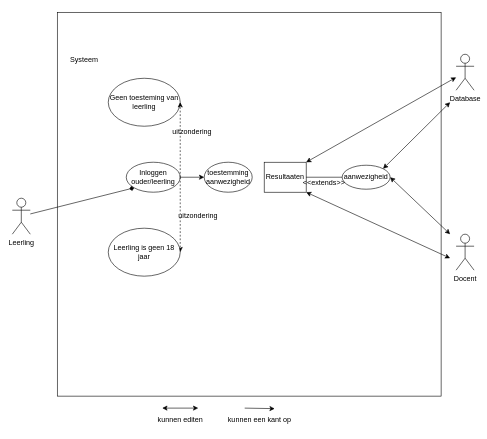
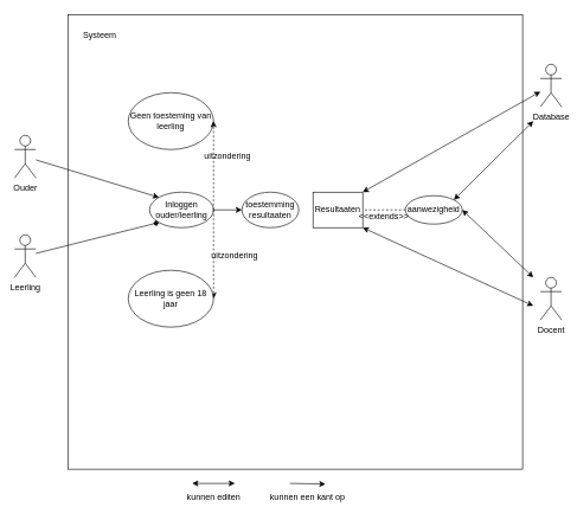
- <mxCell id="4" value="&lt;div&gt;Systeem&lt;/div&gt;" style="text;html=1;strokeColor=none;fillColor=none;align=center;verticalAlign=middle;whiteSpace=wrap;rounded=0;" parent="1" vertex="1"><mxGeometry x="120" y="90" width="40" height="20" as="geometry" /></mxCell>
+ <mxCell id="4" value="&lt;div&gt;Systeem&lt;/div&gt;" style="text;html=1;strokeColor=none;fillColor=none;align=center;verticalAlign=middle;whiteSpace=wrap;rounded=0;" parent="1" vertex="1"><mxGeometry x="120" y="40" width="40" height="20" as="geometry" /></mxCell>
+ <mxCell id="6" value="Ouder" style="shape=umlActor;verticalLabelPosition=bottom;labelBackgroundColor=#ffffff;verticalAlign=top;html=1;outlineConnect=0;" parent="1" vertex="1"><mxGeometry x="20" y="190" width="30" height="60" as="geometry" /></mxCell>
+ <mxCell id="11" value="" style="endArrow=classic;html=1;entryX=0;entryY=0;entryDx=0;entryDy=0;" parent="1" source="6" target="5" edge="1"><mxGeometry width="50" height="50" relative="1" as="geometry"><mxPoint x="390" y="340" as="sourcePoint" /><mxPoint x="440" y="290" as="targetPoint" /></mxGeometry></mxCell>
- <mxCell id="21" value="&lt;div&gt;&lt;span lang=&quot;NL&quot;&gt;toestemming aanwezigheid&lt;/span&gt;&lt;/div&gt;&lt;div&gt;&lt;span lang=&quot;NL&quot;&gt;&lt;/span&gt;&lt;/div&gt;" style="ellipse;whiteSpace=wrap;html=1;" parent="1" vertex="1"><mxGeometry x="340" y="270" width="80" height="50" as="geometry" /></mxCell>
+ <mxCell id="21" value="&lt;div&gt;&lt;span lang=&quot;NL&quot;&gt;toestemming resultaaten&lt;/span&gt;&lt;/div&gt;&lt;div&gt;&lt;span lang=&quot;NL&quot;&gt;&lt;/span&gt;&lt;/div&gt;" style="ellipse;whiteSpace=wrap;html=1;" parent="1" vertex="1"><mxGeometry x="340" y="270" width="80" height="50" as="geometry" /></mxCell>
- <mxCell id="23" value="" style="endArrow=none;dashed=0;html=1;entryX=1;entryY=0.5;entryDx=0;entryDy=0;exitX=0;exitY=0.5;exitDx=0;exitDy=0;" edge="1" parent="1" source="14" target="8"><mxGeometry width="50" height="50" relative="1" as="geometry"><mxPoint x="390" y="400" as="sourcePoint" /><mxPoint x="440" y="350" as="targetPoint" /></mxGeometry></mxCell>
+ <mxCell id="23" value="" style="endArrow=none;dashed=1;html=1;entryX=1;entryY=0.5;entryDx=0;entryDy=0;exitX=0;exitY=0.5;exitDx=0;exitDy=0;" edge="1" parent="1" source="14" target="8"><mxGeometry width="50" height="50" relative="1" as="geometry"><mxPoint x="390" y="400" as="sourcePoint" /><mxPoint x="440" y="350" as="targetPoint" /></mxGeometry></mxCell>
